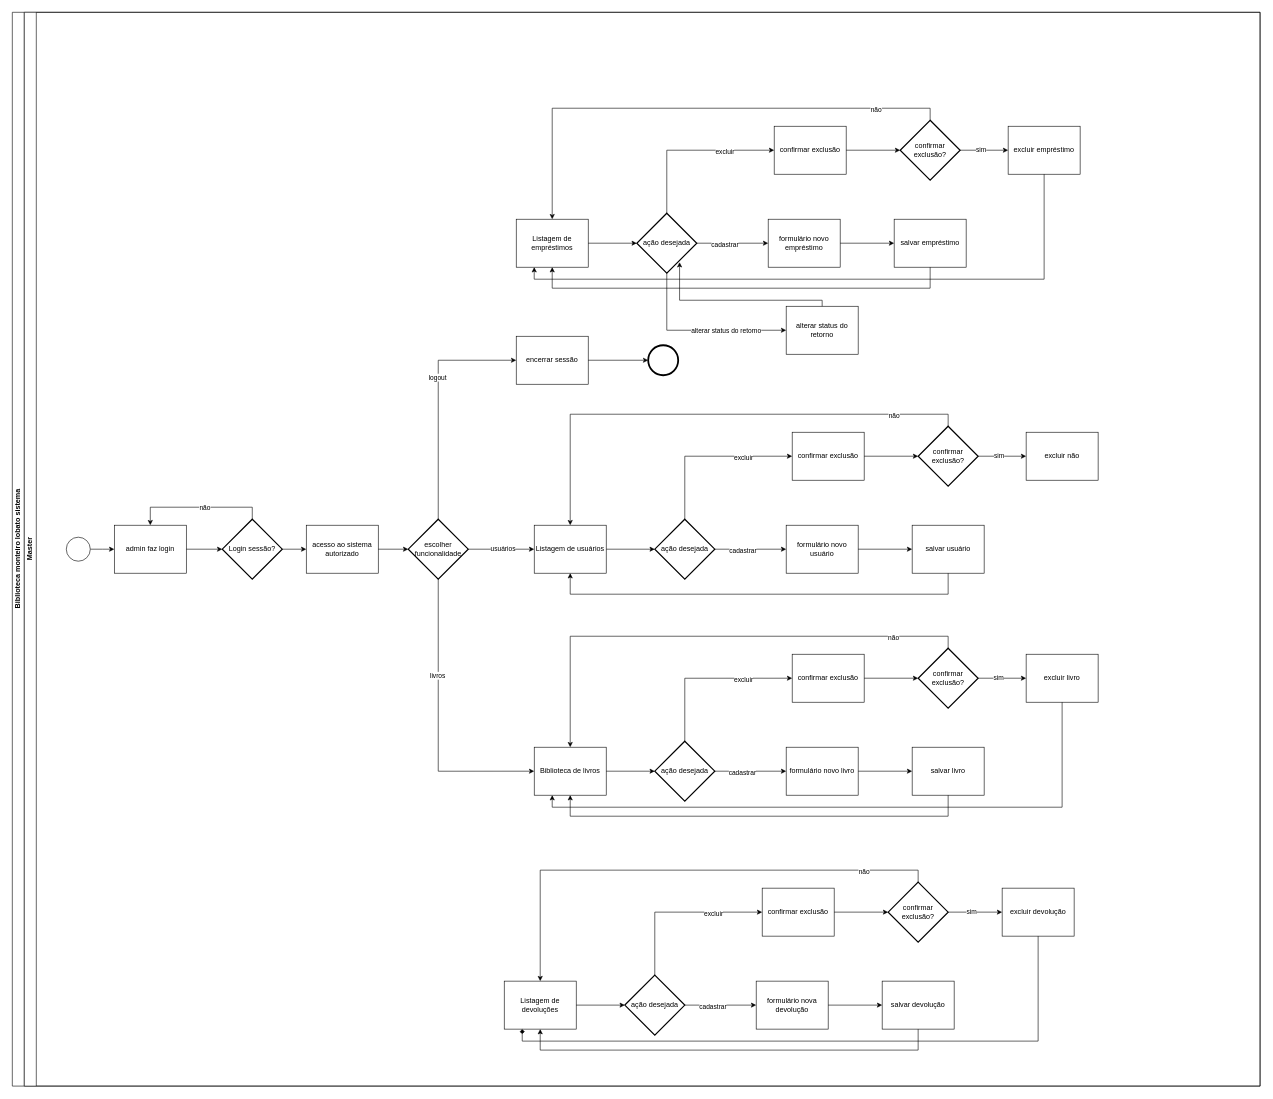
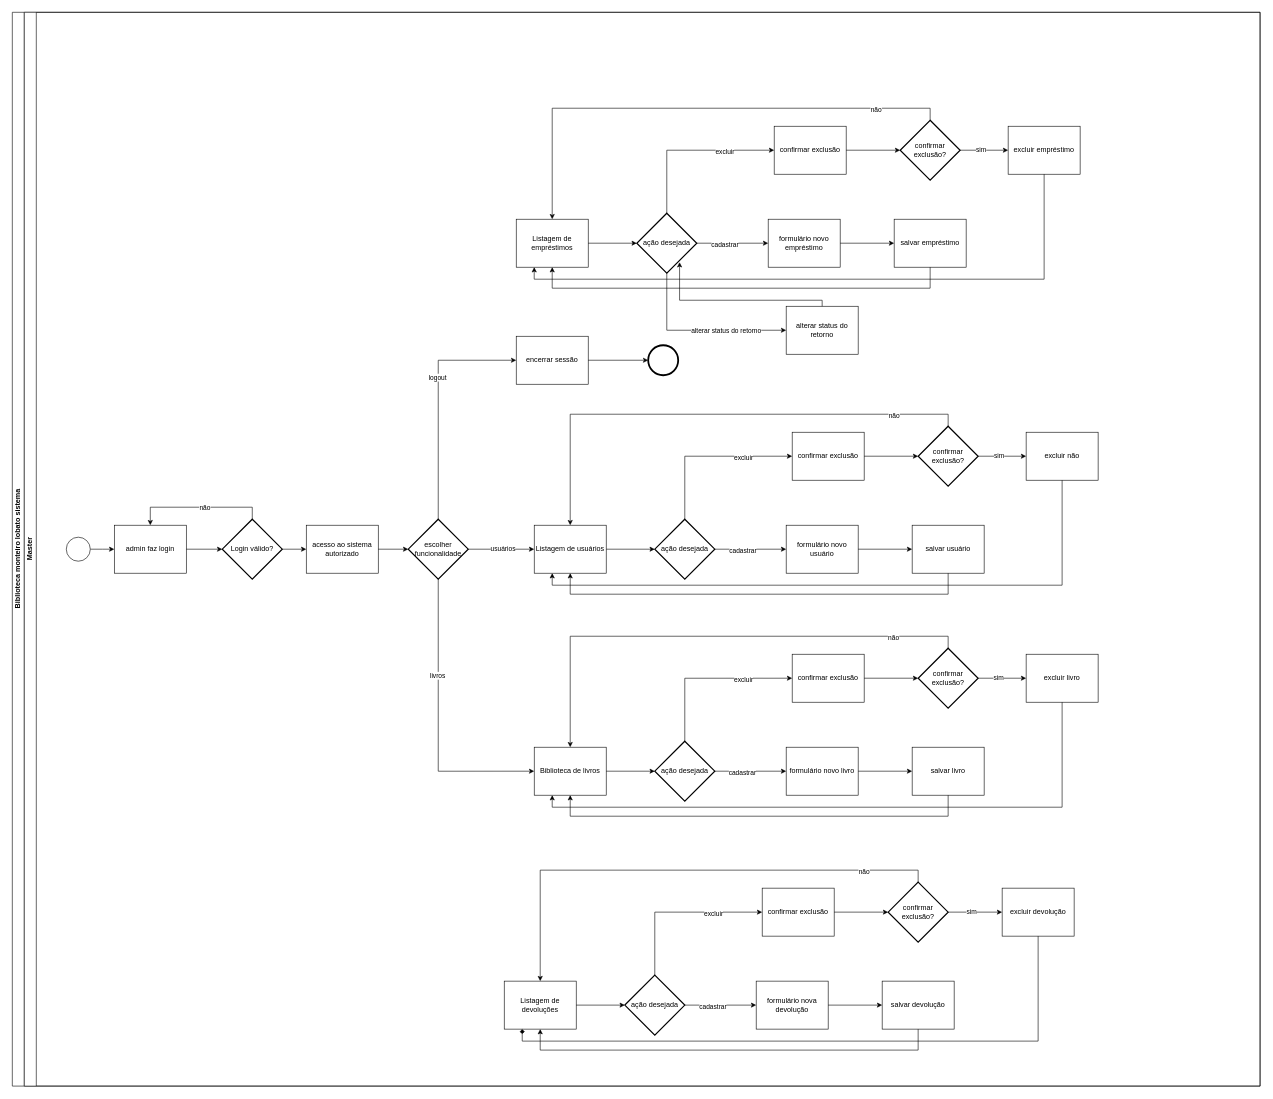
- <mxCell id="8" value="Login sessão?" style="strokeWidth=2;html=1;shape=mxgraph.flowchart.decision;whiteSpace=wrap;" vertex="1" parent="3"><mxGeometry x="330" y="845" width="100" height="100" as="geometry" /></mxCell>
+ <mxCell id="8" value="Login válido?" style="strokeWidth=2;html=1;shape=mxgraph.flowchart.decision;whiteSpace=wrap;" vertex="1" parent="3"><mxGeometry x="330" y="845" width="100" height="100" as="geometry" /></mxCell>
+ <mxCell id="36" style="edgeStyle=orthogonalEdgeStyle;rounded=0;orthogonalLoop=1;jettySize=auto;html=1;exitX=0.5;exitY=1;exitDx=0;exitDy=0;exitPerimeter=0;entryX=0.25;entryY=1;entryDx=0;entryDy=0;entryPerimeter=0;" edge="1" parent="3" source="33" target="15"><mxGeometry relative="1" as="geometry" /></mxCell>
